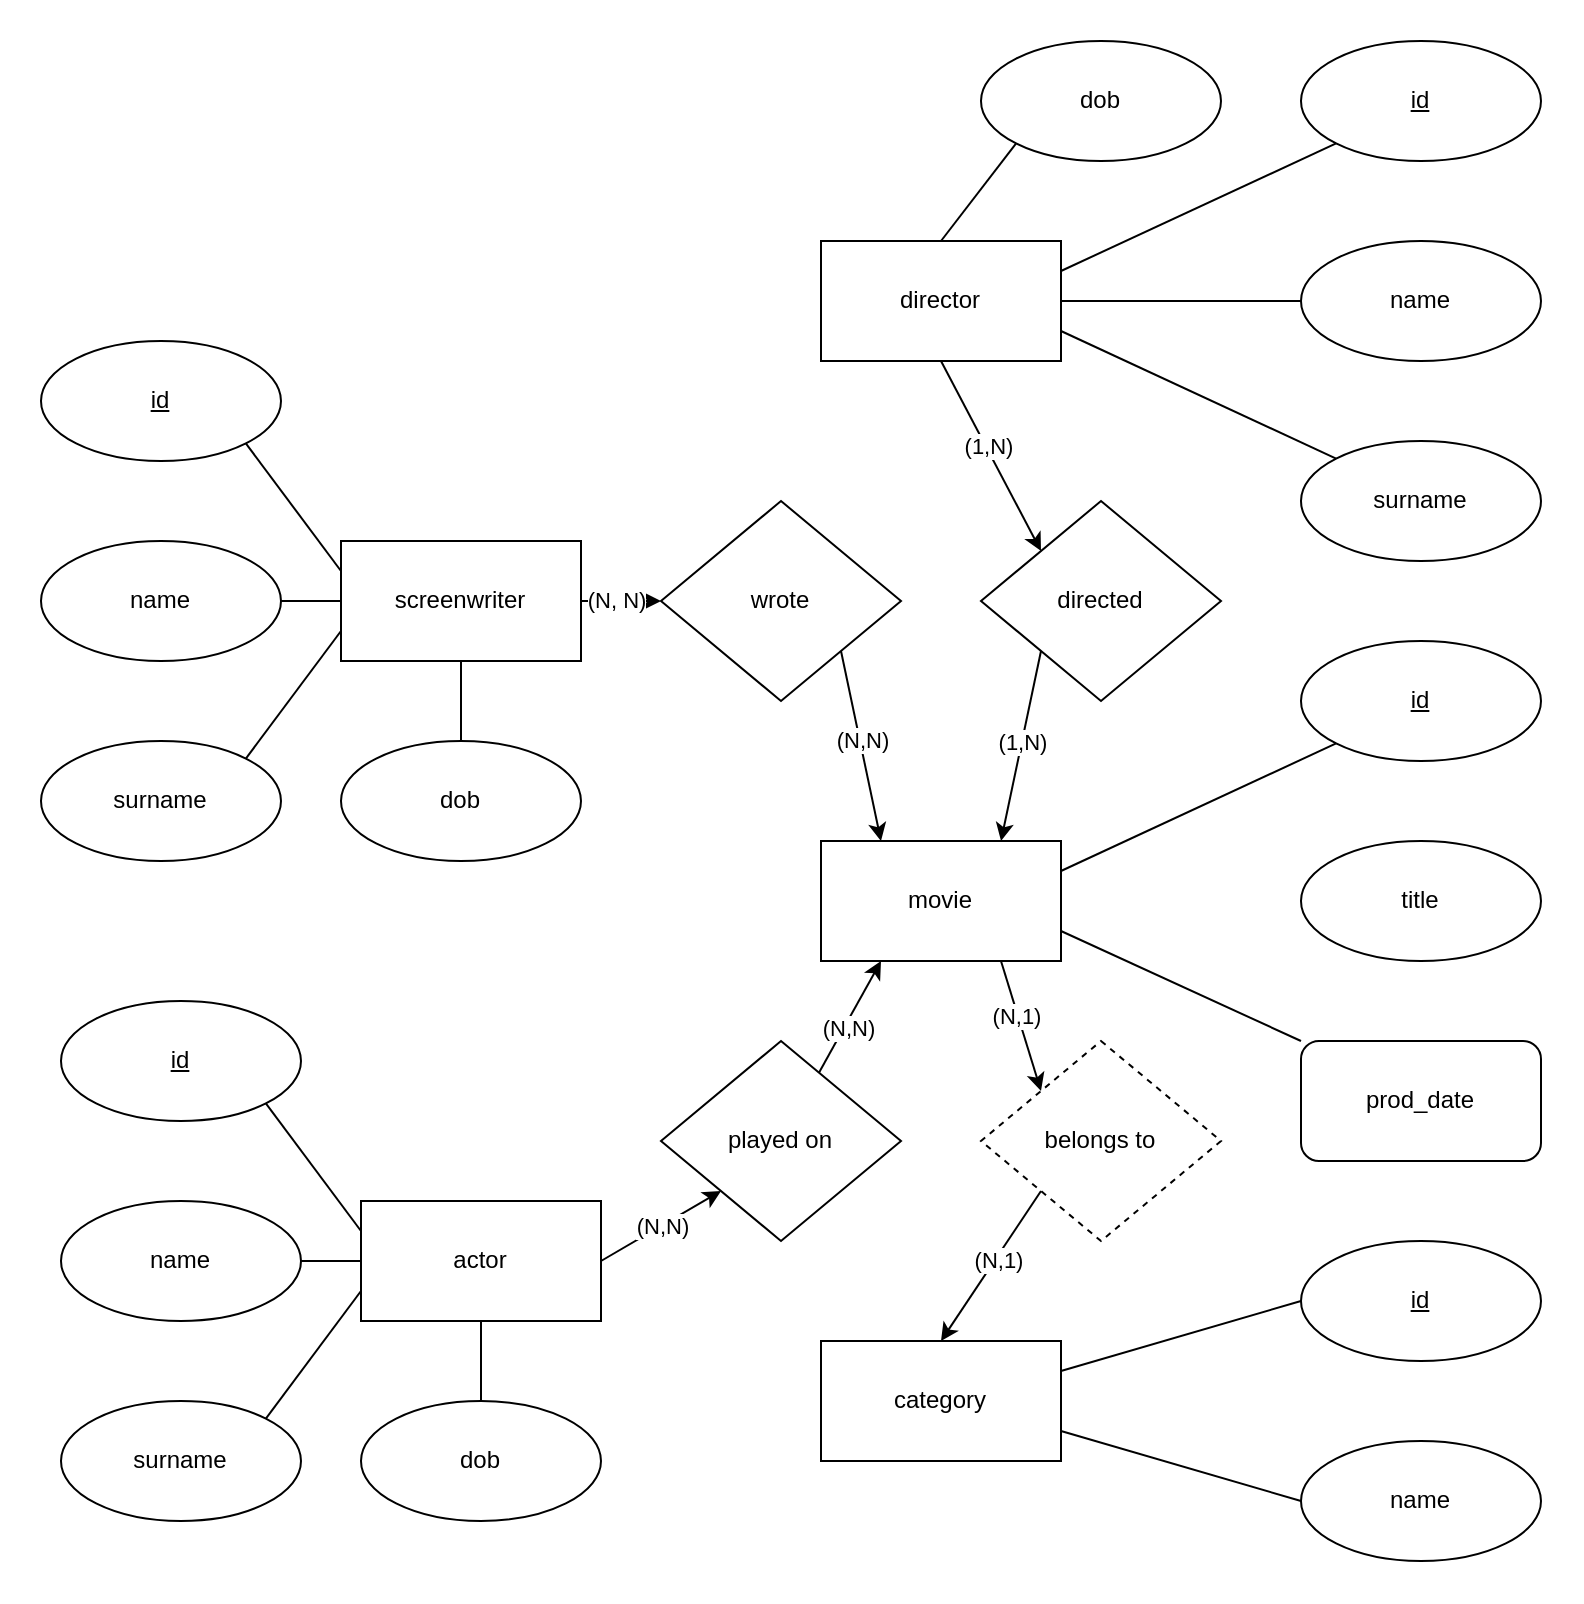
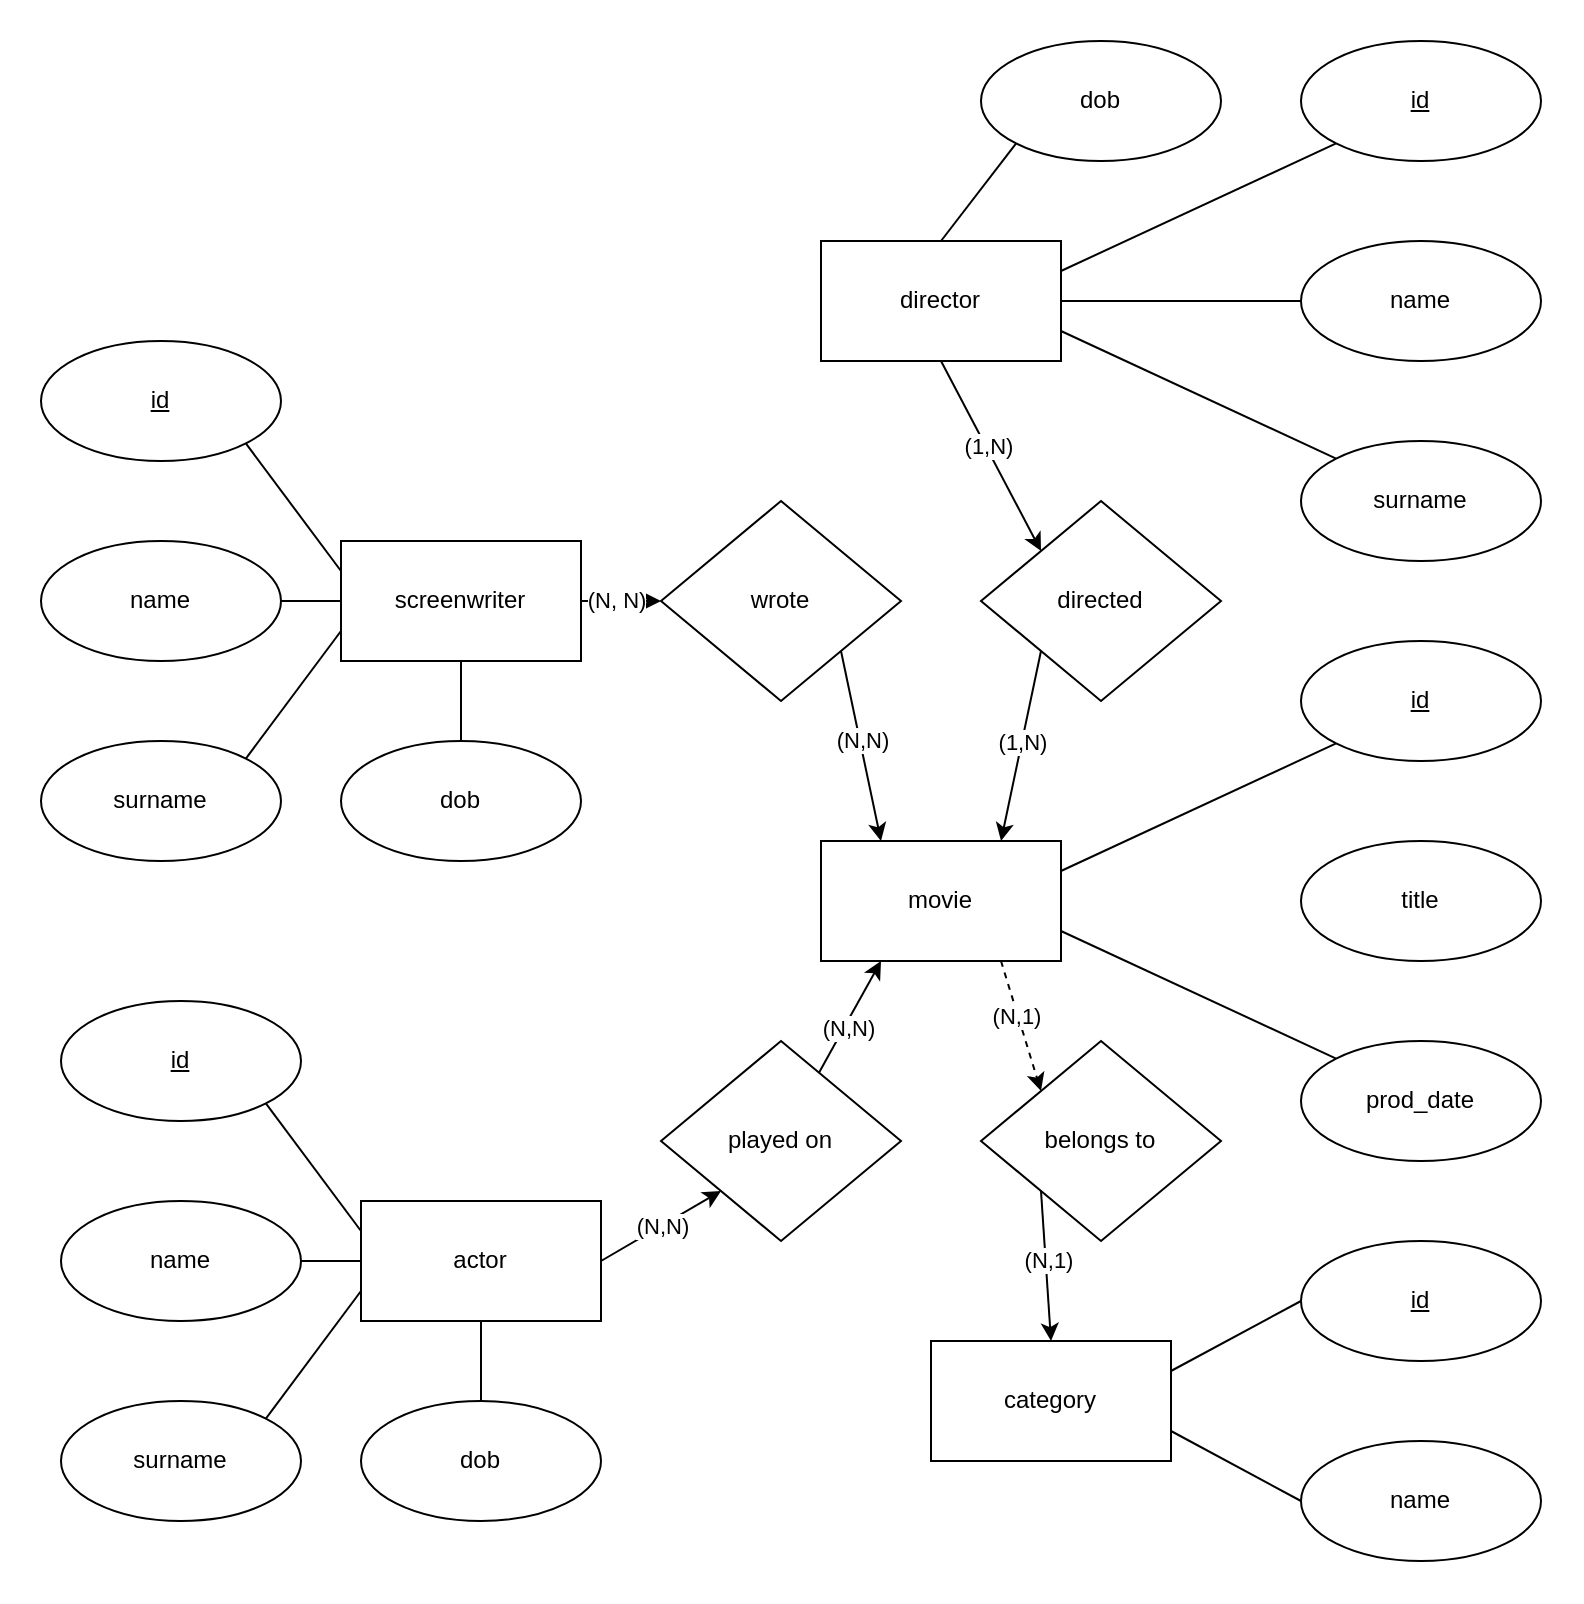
- <mxCell id="32" value="" style="endArrow=classic;html=1;rounded=0;exitX=0.75;exitY=1;exitDx=0;exitDy=0;entryX=0;entryY=0;entryDx=0;entryDy=0;" parent="1" source="5" target="31" edge="1"><mxGeometry width="50" height="50" relative="1" as="geometry"><mxPoint x="540" y="500" as="sourcePoint" /><mxPoint x="440" y="540" as="targetPoint" /></mxGeometry></mxCell>
+ <mxCell id="32" value="" style="endArrow=classic;html=1;rounded=0;exitX=0.75;exitY=1;exitDx=0;exitDy=0;entryX=0;entryY=0;entryDx=0;entryDy=0;dashed=1;" parent="1" source="5" target="31" edge="1"><mxGeometry width="50" height="50" relative="1" as="geometry"><mxPoint x="540" y="500" as="sourcePoint" /><mxPoint x="440" y="540" as="targetPoint" /></mxGeometry></mxCell>
- <mxCell id="4" value="prod_date" style="whiteSpace=wrap;html=1;rounded=1;" parent="1" vertex="1"><mxGeometry x="650" y="520" width="120" height="60" as="geometry" /></mxCell>
+ <mxCell id="4" value="prod_date" style="ellipse;whiteSpace=wrap;html=1;" parent="1" vertex="1"><mxGeometry x="650" y="520" width="120" height="60" as="geometry" /></mxCell>
- <mxCell id="31" value="belongs to" style="rhombus;whiteSpace=wrap;html=1;dashed=1;" parent="1" vertex="1"><mxGeometry x="490" y="520" width="120" height="100" as="geometry" /></mxCell>
+ <mxCell id="31" value="belongs to" style="rhombus;whiteSpace=wrap;html=1;" parent="1" vertex="1"><mxGeometry x="490" y="520" width="120" height="100" as="geometry" /></mxCell>
- <mxCell id="28" value="category" style="rounded=0;whiteSpace=wrap;html=1;" parent="1" vertex="1"><mxGeometry x="410" y="670" width="120" height="60" as="geometry" /></mxCell>
+ <mxCell id="28" value="category" style="rounded=0;whiteSpace=wrap;html=1;" parent="1" vertex="1"><mxGeometry x="465" y="670" width="120" height="60" as="geometry" /></mxCell>
